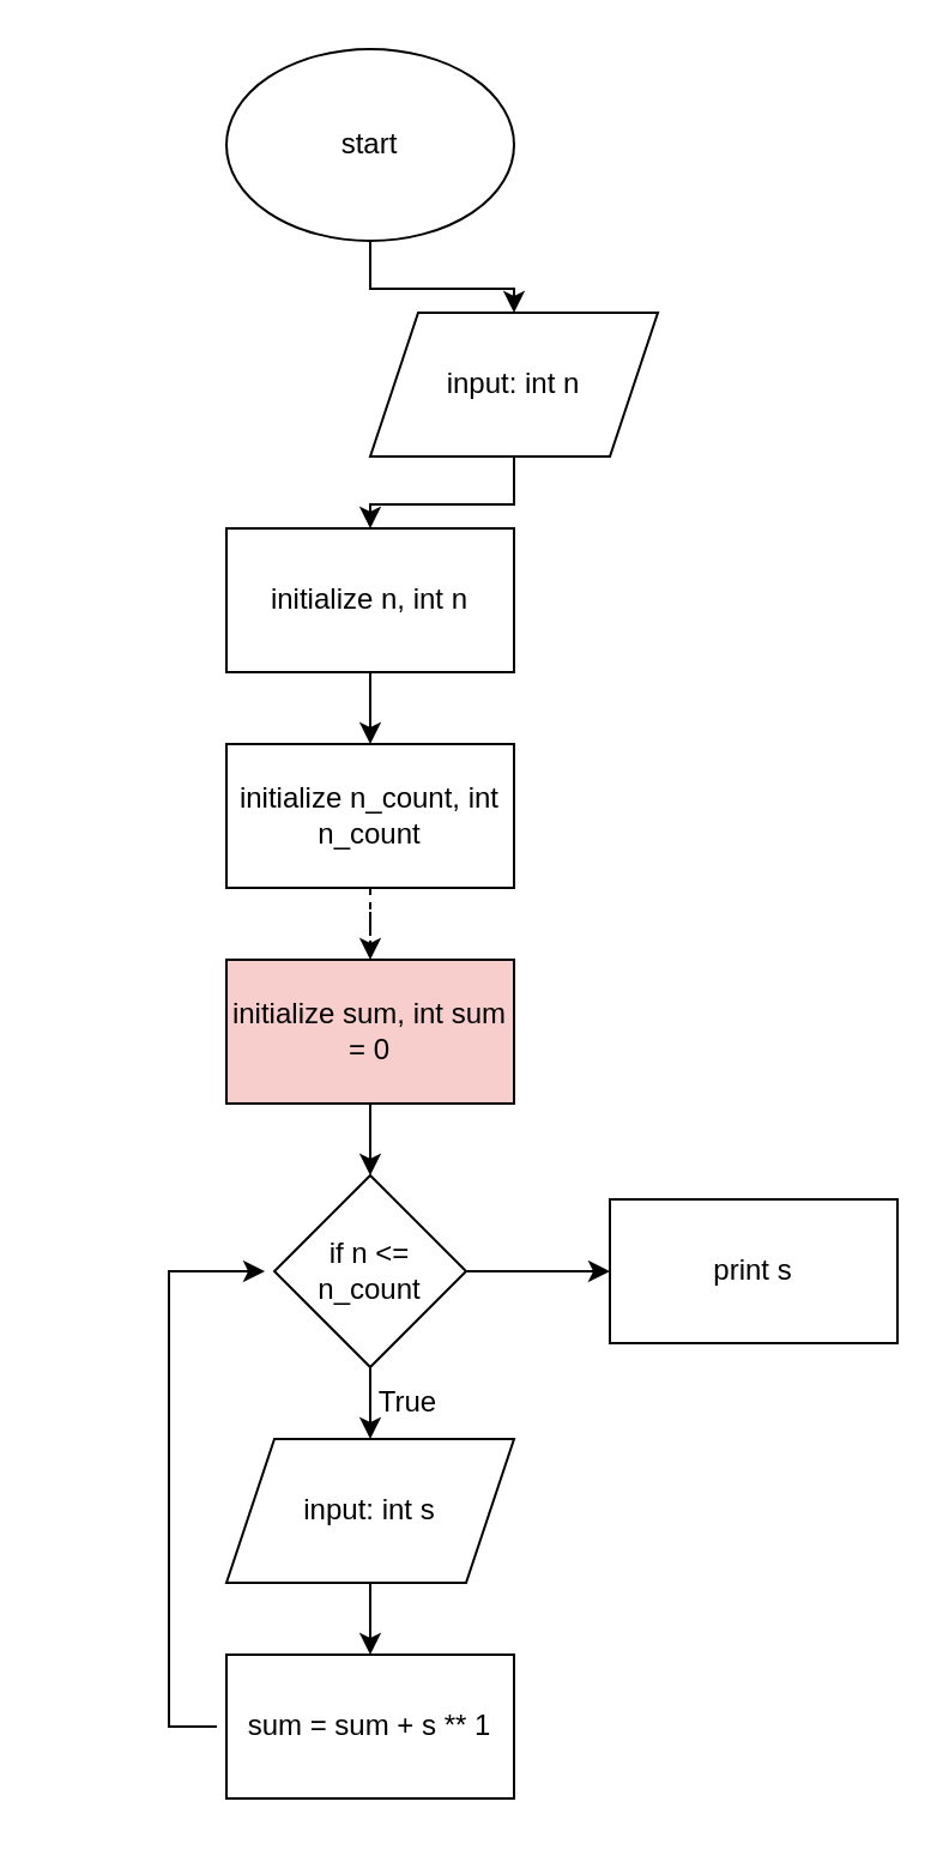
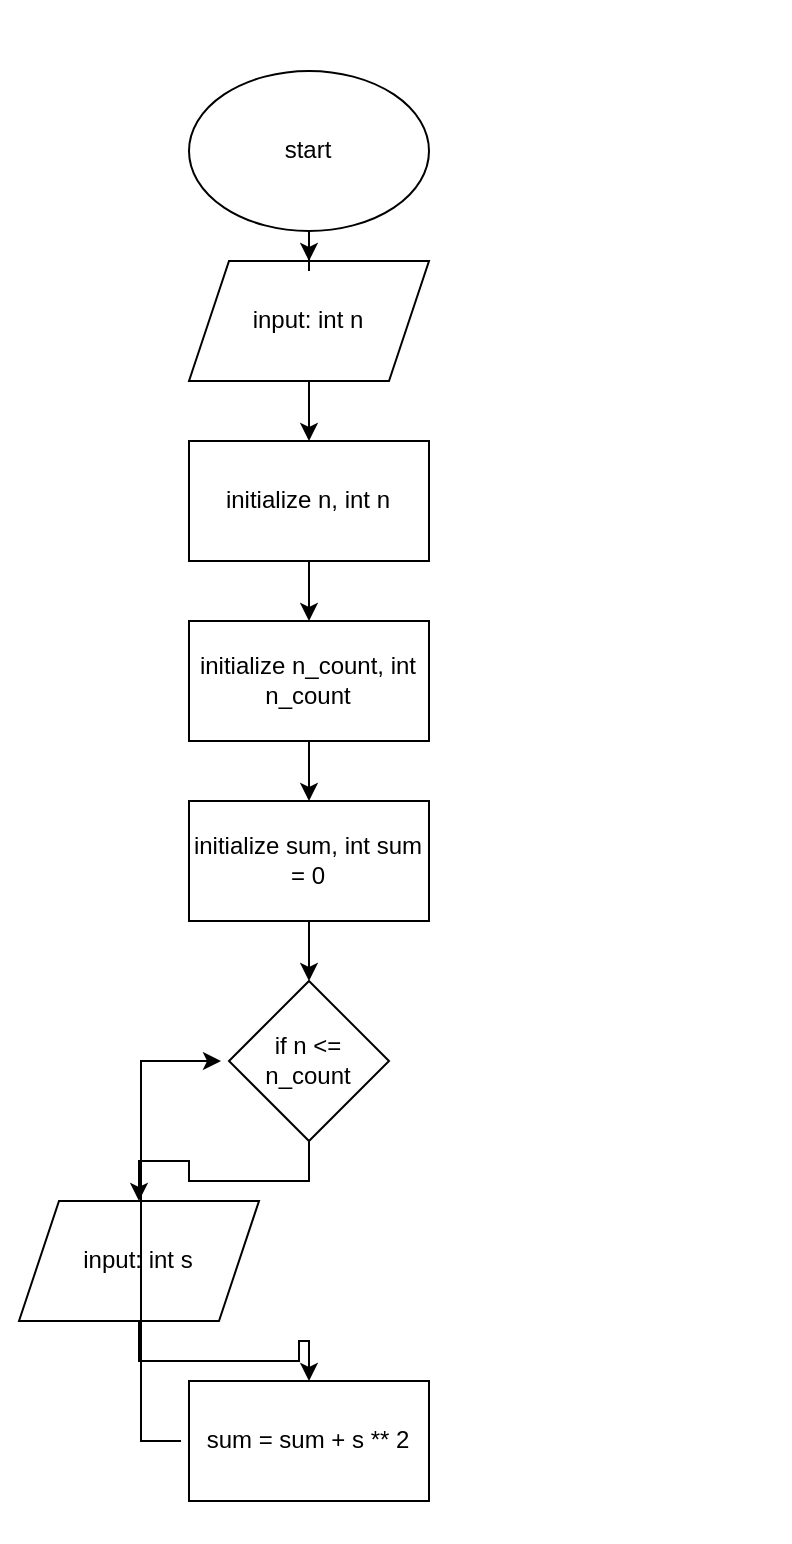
- <mxCell id="7" value="start" style="ellipse;whiteSpace=wrap;html=1;" vertex="1" parent="1"><mxGeometry x="94" y="20" width="120" height="80" as="geometry" /></mxCell>
+ <mxCell id="7" value="start" style="ellipse;whiteSpace=wrap;html=1;" vertex="1" parent="1"><mxGeometry x="94" y="35" width="120" height="80" as="geometry" /></mxCell>
- <mxCell id="3" value="input: int n" style="shape=parallelogram;perimeter=parallelogramPerimeter;whiteSpace=wrap;html=1;fixedSize=1;" vertex="1" parent="1"><mxGeometry x="154" y="130" width="120" height="60" as="geometry" /></mxCell>
+ <mxCell id="3" value="input: int n" style="shape=parallelogram;perimeter=parallelogramPerimeter;whiteSpace=wrap;html=1;fixedSize=1;" vertex="1" parent="1"><mxGeometry x="94" y="130" width="120" height="60" as="geometry" /></mxCell>
- <mxCell id="8" value="" style="edgeStyle=orthogonalEdgeStyle;rounded=0;orthogonalLoop=1;jettySize=auto;html=1;dashed=1;" edge="1" parent="1" source="9" target="11"><mxGeometry relative="1" as="geometry" /></mxCell>
+ <mxCell id="8" value="" style="edgeStyle=orthogonalEdgeStyle;rounded=0;orthogonalLoop=1;jettySize=auto;html=1;" edge="1" parent="1" source="9" target="11"><mxGeometry relative="1" as="geometry" /></mxCell>
- <mxCell id="11" value="initialize sum, int sum = 0" style="whiteSpace=wrap;html=1;fillColor=#f8cecc;" vertex="1" parent="1"><mxGeometry x="94" y="400" width="120" height="60" as="geometry" /></mxCell>
+ <mxCell id="11" value="initialize sum, int sum = 0" style="whiteSpace=wrap;html=1;" vertex="1" parent="1"><mxGeometry x="94" y="400" width="120" height="60" as="geometry" /></mxCell>
- <mxCell id="13" value="" style="edgeStyle=orthogonalEdgeStyle;rounded=0;orthogonalLoop=1;jettySize=auto;html=1;" edge="1" parent="1" source="14" target="20"><mxGeometry relative="1" as="geometry" /></mxCell>
- <mxCell id="20" value="print s" style="whiteSpace=wrap;html=1;" vertex="1" parent="1"><mxGeometry x="254" y="500" width="120" height="60" as="geometry" /></mxCell>
- <mxCell id="19" value="True" style="text;html=1;strokeColor=none;fillColor=none;align=center;verticalAlign=middle;whiteSpace=wrap;rounded=0;" vertex="1" parent="1"><mxGeometry x="140" y="570" width="60" height="30" as="geometry" /></mxCell>
- <mxCell id="16" value="input: int s" style="shape=parallelogram;perimeter=parallelogramPerimeter;whiteSpace=wrap;html=1;fixedSize=1;" vertex="1" parent="1"><mxGeometry x="94" y="600" width="120" height="60" as="geometry" /></mxCell>
+ <mxCell id="16" value="input: int s" style="shape=parallelogram;perimeter=parallelogramPerimeter;whiteSpace=wrap;html=1;fixedSize=1;" vertex="1" parent="1"><mxGeometry x="9" y="600" width="120" height="60" as="geometry" /></mxCell>
- <mxCell id="17" value="sum = sum + s ** 1" style="whiteSpace=wrap;html=1;" vertex="1" parent="1"><mxGeometry x="94" y="690" width="120" height="60" as="geometry" /></mxCell>
+ <mxCell id="17" value="sum = sum + s ** 2" style="whiteSpace=wrap;html=1;" vertex="1" parent="1"><mxGeometry x="94" y="690" width="120" height="60" as="geometry" /></mxCell>
